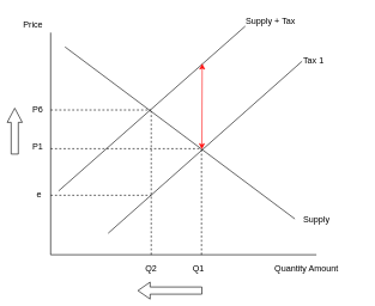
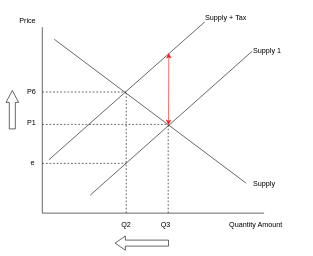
- <mxCell id="8" value="Tax 1" style="text;html=1;resizable=0;points=[];autosize=1;align=left;verticalAlign=top;spacingTop=-4;" vertex="1" parent="1"><mxGeometry x="420" y="75" width="60" height="20" as="geometry" /></mxCell>
+ <mxCell id="8" value="Supply 1" style="text;html=1;resizable=0;points=[];autosize=1;align=left;verticalAlign=top;spacingTop=-4;" vertex="1" parent="1"><mxGeometry x="420" y="75" width="60" height="20" as="geometry" /></mxCell>
- <mxCell id="18" value="Q1" style="text;html=1;resizable=0;points=[];autosize=1;align=left;verticalAlign=top;spacingTop=-4;" vertex="1" parent="1"><mxGeometry x="266" y="365" width="30" height="20" as="geometry" /></mxCell>
+ <mxCell id="18" value="Q3" style="text;html=1;resizable=0;points=[];autosize=1;align=left;verticalAlign=top;spacingTop=-4;" vertex="1" parent="1"><mxGeometry x="266" y="365" width="30" height="20" as="geometry" /></mxCell>
